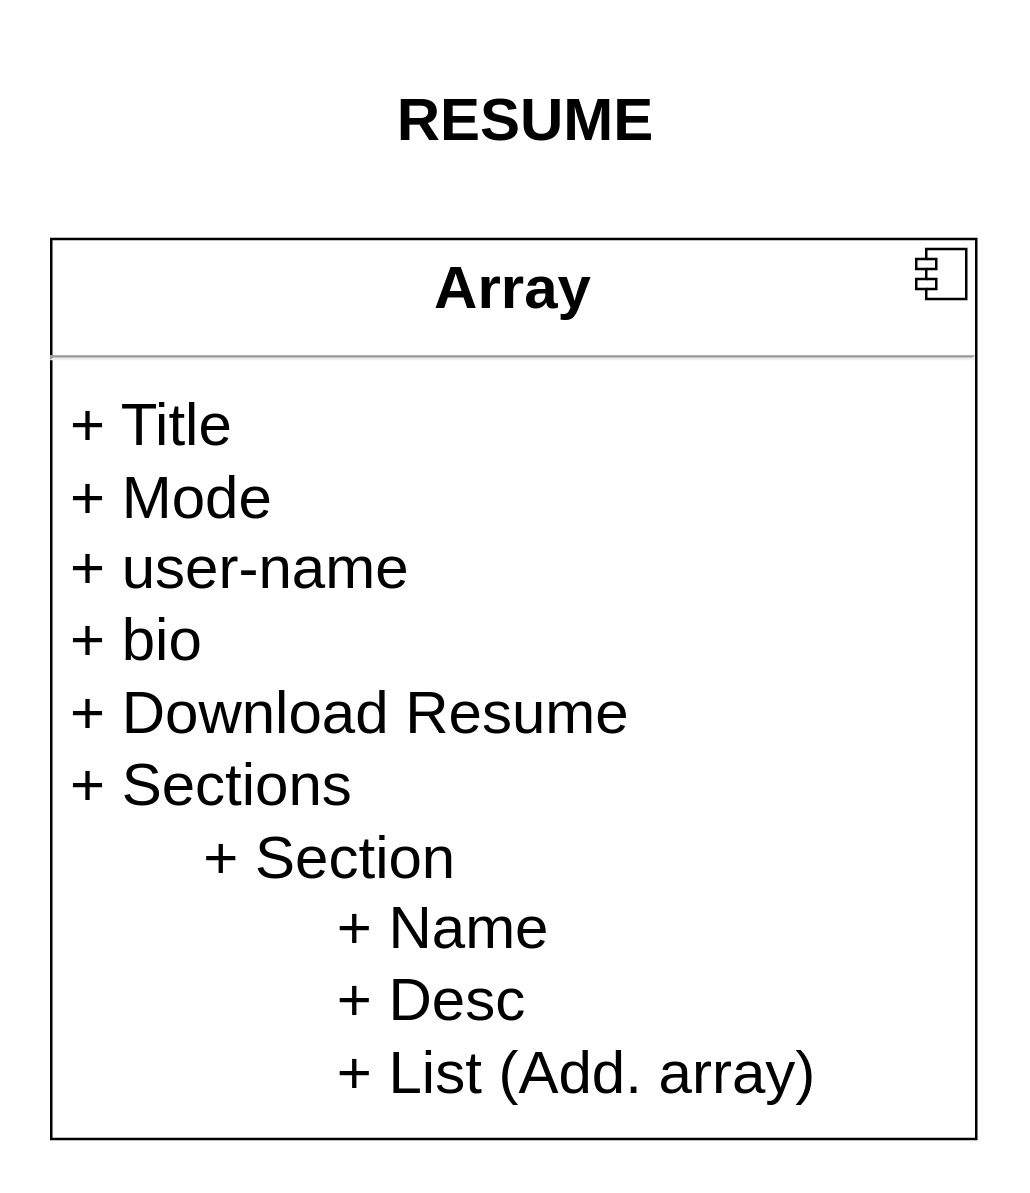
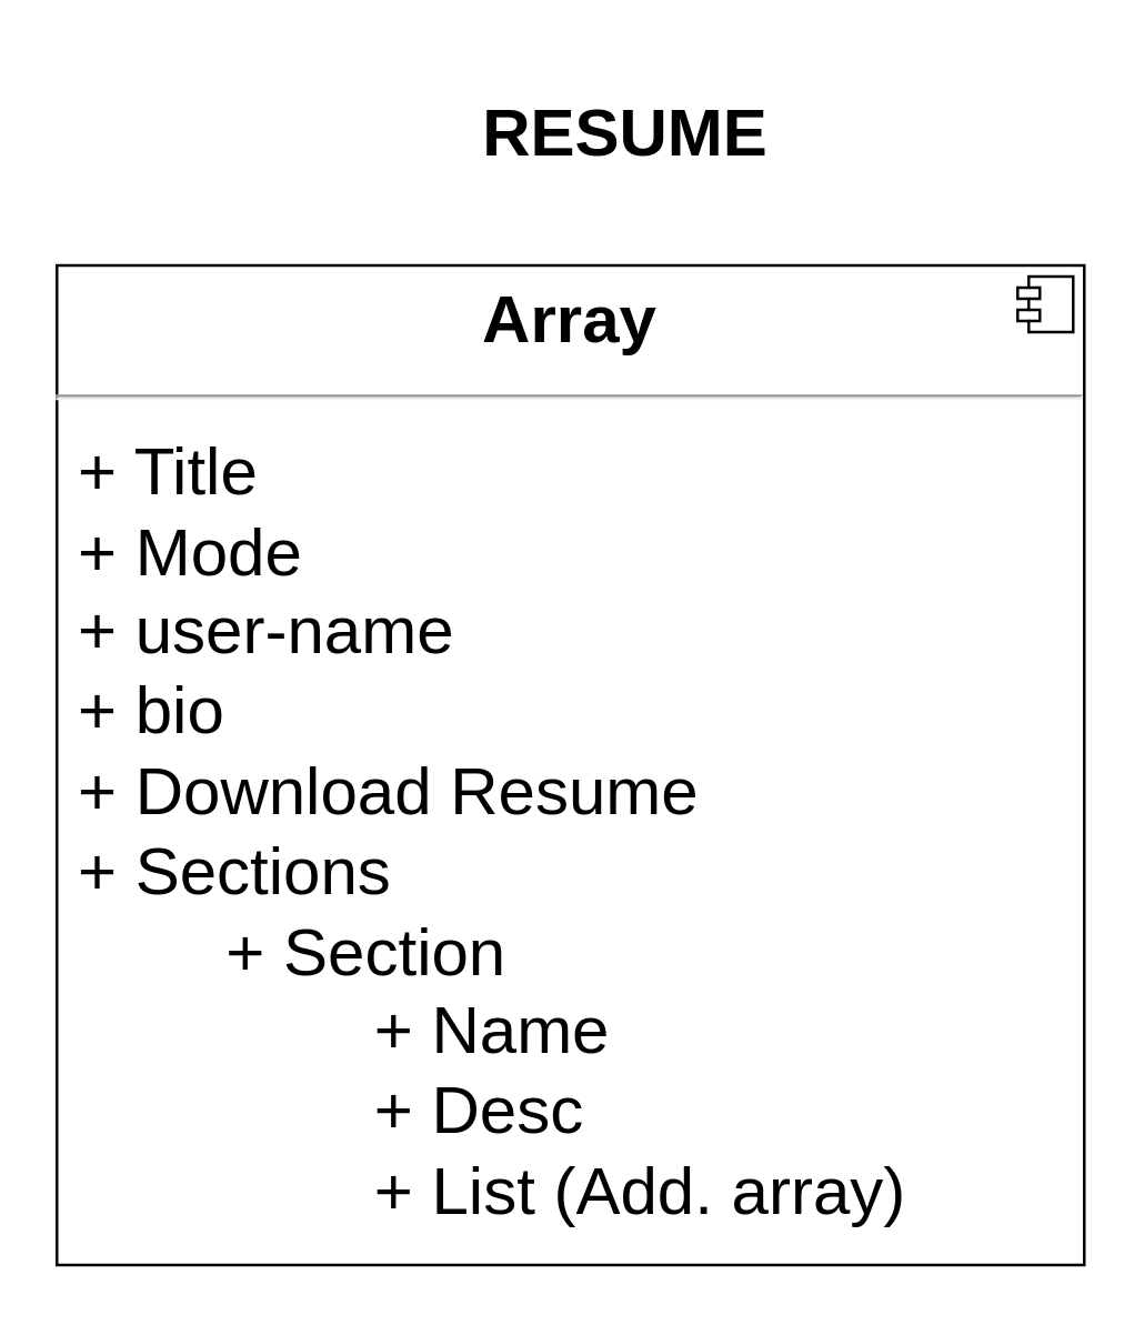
- <mxCell id="2" value="&lt;b&gt;&lt;font style=&quot;font-size: 24px&quot;&gt;RESUME&lt;/font&gt;&lt;/b&gt;" style="text;html=1;strokeColor=none;fillColor=none;align=center;verticalAlign=middle;whiteSpace=wrap;rounded=0;" vertex="1" parent="1"><mxGeometry x="155" width="110" height="55" as="geometry" y="20" /></mxCell>
+ <mxCell id="2" value="&lt;b&gt;&lt;font style=&quot;font-size: 24px&quot;&gt;RESUME&lt;/font&gt;&lt;/b&gt;" style="text;html=1;strokeColor=none;fillColor=none;align=center;verticalAlign=middle;whiteSpace=wrap;rounded=0;" vertex="1" parent="1"><mxGeometry x="170" y="20" width="110" height="55" as="geometry" /></mxCell>
